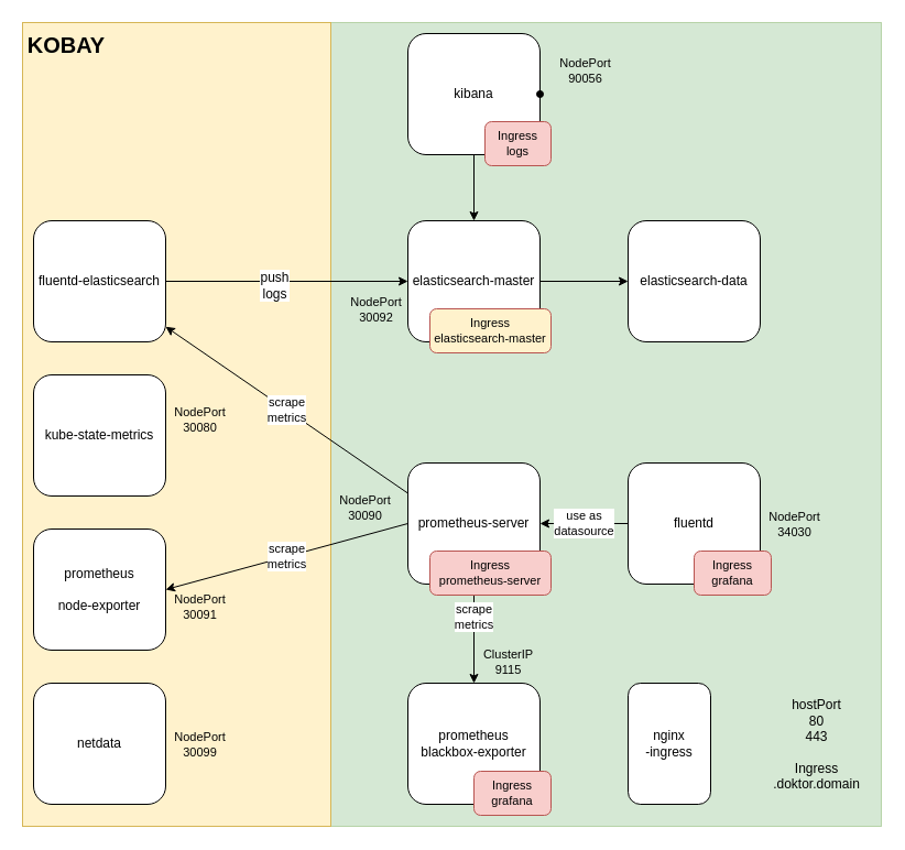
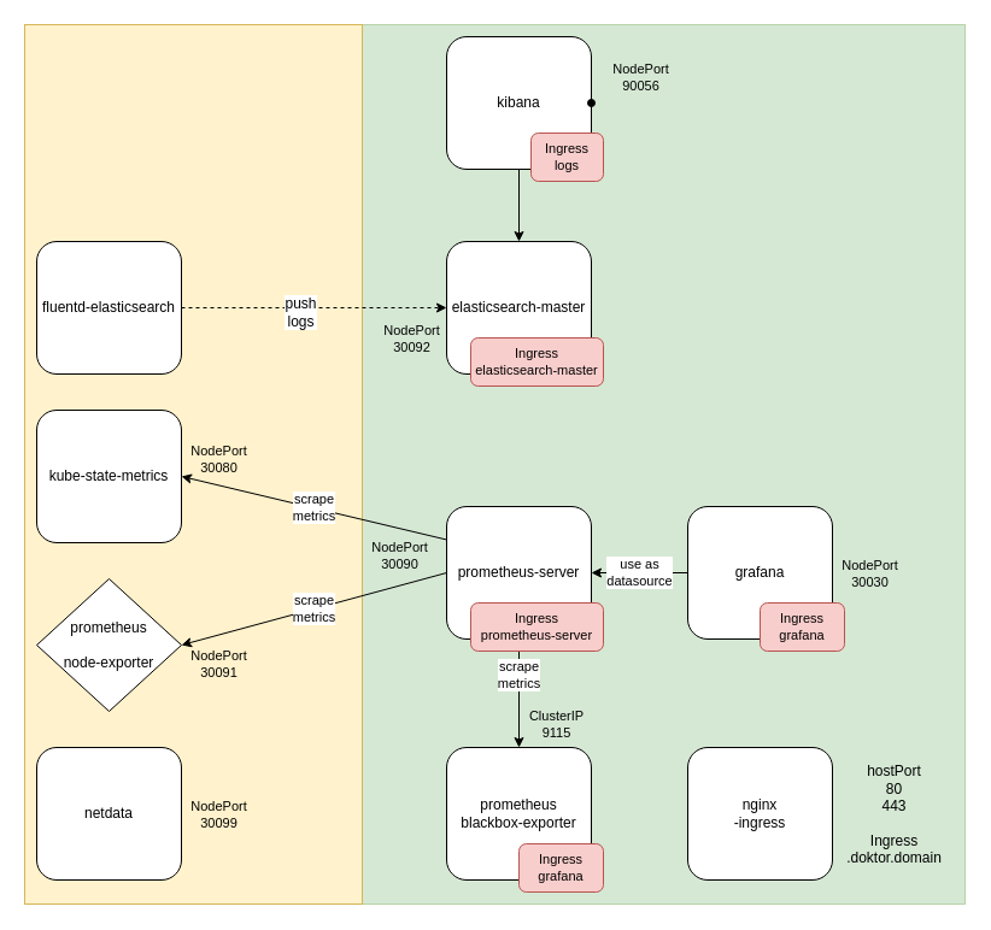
- <mxCell id="33" value="&lt;b&gt;&lt;font style=&quot;font-size: 20px&quot;&gt;KOBAY&lt;/font&gt;&lt;/b&gt;" style="text;html=1;strokeColor=none;fillColor=none;align=center;verticalAlign=middle;whiteSpace=wrap;rounded=0;labelBackgroundColor=none;fontSize=11;" vertex="1" parent="1"><mxGeometry x="40" y="30" width="40" height="20" as="geometry" /></mxCell>
- <mxCell id="13" value="" style="endArrow=classic;html=1;exitX=1;exitY=0.5;exitDx=0;exitDy=0;entryX=0;entryY=0.5;entryDx=0;entryDy=0;" edge="1" parent="1" source="12" target="7"><mxGeometry width="50" height="50" relative="1" as="geometry"><mxPoint x="160" y="90" as="sourcePoint" /><mxPoint x="210" y="40" as="targetPoint" /></mxGeometry></mxCell>
+ <mxCell id="13" value="" style="endArrow=classic;html=1;exitX=1;exitY=0.5;exitDx=0;exitDy=0;entryX=0;entryY=0.5;entryDx=0;entryDy=0;dashed=1;" edge="1" parent="1" source="12" target="7"><mxGeometry width="50" height="50" relative="1" as="geometry"><mxPoint x="160" y="90" as="sourcePoint" /><mxPoint x="210" y="40" as="targetPoint" /></mxGeometry></mxCell>
- <mxCell id="20" value="" style="endArrow=classic;html=1;entryX=0;entryY=0.5;entryDx=0;entryDy=0;exitX=1;exitY=0.5;exitDx=0;exitDy=0;" edge="1" parent="1" source="7" target="8"><mxGeometry width="50" height="50" relative="1" as="geometry"><mxPoint x="390" y="150" as="sourcePoint" /><mxPoint x="440" y="100" as="targetPoint" /></mxGeometry></mxCell>
- <mxCell id="8" value="&lt;div&gt;elasticsearch-data&lt;/div&gt;" style="rounded=1;whiteSpace=wrap;html=1;" vertex="1" parent="1"><mxGeometry x="570" y="200" width="120" height="110" as="geometry" /></mxCell>
- <mxCell id="38" value="&lt;div&gt;Ingress&lt;/div&gt;&lt;div&gt;elasticsearch-master&lt;br&gt;&lt;/div&gt;" style="rounded=1;whiteSpace=wrap;html=1;labelBackgroundColor=none;fillColor=#fff2cc;fontSize=11;strokeColor=#b85450;" vertex="1" parent="1"><mxGeometry x="390" y="280" width="110" height="40" as="geometry" /></mxCell>
+ <mxCell id="38" value="&lt;div&gt;Ingress&lt;/div&gt;&lt;div&gt;elasticsearch-master&lt;br&gt;&lt;/div&gt;" style="rounded=1;whiteSpace=wrap;html=1;labelBackgroundColor=none;fillColor=#f8cecc;fontSize=11;strokeColor=#b85450;" vertex="1" parent="1"><mxGeometry x="390" y="280" width="110" height="40" as="geometry" /></mxCell>
- <mxCell id="16" value="&lt;div&gt;scrape&lt;/div&gt;&lt;div&gt;metrics&lt;/div&gt;" style="endArrow=classic;html=1;exitX=0;exitY=0.25;exitDx=0;exitDy=0;" edge="1" parent="1" source="9" target="12"><mxGeometry width="50" height="50" relative="1" as="geometry"><mxPoint x="30" y="950" as="sourcePoint" /><mxPoint x="80" y="900" as="targetPoint" /></mxGeometry></mxCell>
+ <mxCell id="16" value="&lt;div&gt;scrape&lt;/div&gt;&lt;div&gt;metrics&lt;/div&gt;" style="endArrow=classic;html=1;entryX=1;entryY=0.5;entryDx=0;entryDy=0;exitX=0;exitY=0.25;exitDx=0;exitDy=0;" edge="1" parent="1" source="9" target="4"><mxGeometry width="50" height="50" relative="1" as="geometry"><mxPoint x="30" y="950" as="sourcePoint" /><mxPoint x="80" y="900" as="targetPoint" /></mxGeometry></mxCell>
- <mxCell id="10" value="&lt;div&gt;fluentd&lt;/div&gt;" style="rounded=1;whiteSpace=wrap;html=1;" vertex="1" parent="1"><mxGeometry x="570" y="420" width="120" height="110" as="geometry" /></mxCell>
+ <mxCell id="10" value="&lt;div&gt;grafana&lt;/div&gt;" style="rounded=1;whiteSpace=wrap;html=1;" vertex="1" parent="1"><mxGeometry x="570" y="420" width="120" height="110" as="geometry" /></mxCell>
- <mxCell id="28" value="&lt;div style=&quot;font-size: 11px&quot;&gt;NodePort&lt;/div&gt;&lt;div style=&quot;font-size: 11px&quot;&gt;34030&lt;br style=&quot;font-size: 11px&quot;&gt;&lt;/div&gt;" style="text;html=1;align=center;verticalAlign=middle;resizable=0;points=[];labelBackgroundColor=none;fontSize=11;" vertex="1" connectable="0" parent="1"><mxGeometry x="740" y="475" as="geometry"><mxPoint x="-20" as="offset" /></mxGeometry></mxCell>
+ <mxCell id="28" value="&lt;div style=&quot;font-size: 11px&quot;&gt;NodePort&lt;/div&gt;&lt;div style=&quot;font-size: 11px&quot;&gt;30030&lt;br style=&quot;font-size: 11px&quot;&gt;&lt;/div&gt;" style="text;html=1;align=center;verticalAlign=middle;resizable=0;points=[];labelBackgroundColor=none;fontSize=11;" vertex="1" connectable="0" parent="1"><mxGeometry x="740" y="475" as="geometry"><mxPoint x="-20" as="offset" /></mxGeometry></mxCell>
- <mxCell id="5" value="&lt;div&gt;prometheus&lt;/div&gt;&lt;div&gt;&lt;br&gt;&lt;/div&gt;&lt;div&gt;node-exporter&lt;br&gt;&lt;/div&gt;" style="rounded=1;whiteSpace=wrap;html=1;" vertex="1" parent="1"><mxGeometry x="30" y="480" width="120" height="110" as="geometry" /></mxCell>
+ <mxCell id="5" value="&lt;div&gt;prometheus&lt;/div&gt;&lt;div&gt;&lt;br&gt;&lt;/div&gt;&lt;div&gt;node-exporter&lt;br&gt;&lt;/div&gt;" style="rhombus;whiteSpace=wrap;html=1;" vertex="1" parent="1"><mxGeometry x="30" y="480" width="120" height="110" as="geometry" /></mxCell>
- <mxCell id="34" value="&lt;div&gt;nginx&lt;/div&gt;&lt;div&gt;-ingress&lt;/div&gt;" style="rounded=1;whiteSpace=wrap;html=1;" vertex="1" parent="1"><mxGeometry x="570" y="620" width="75" height="110" as="geometry" /></mxCell>
+ <mxCell id="34" value="&lt;div&gt;nginx&lt;/div&gt;&lt;div&gt;-ingress&lt;/div&gt;" style="rounded=1;whiteSpace=wrap;html=1;" vertex="1" parent="1"><mxGeometry x="570" y="620" width="120" height="110" as="geometry" /></mxCell>
